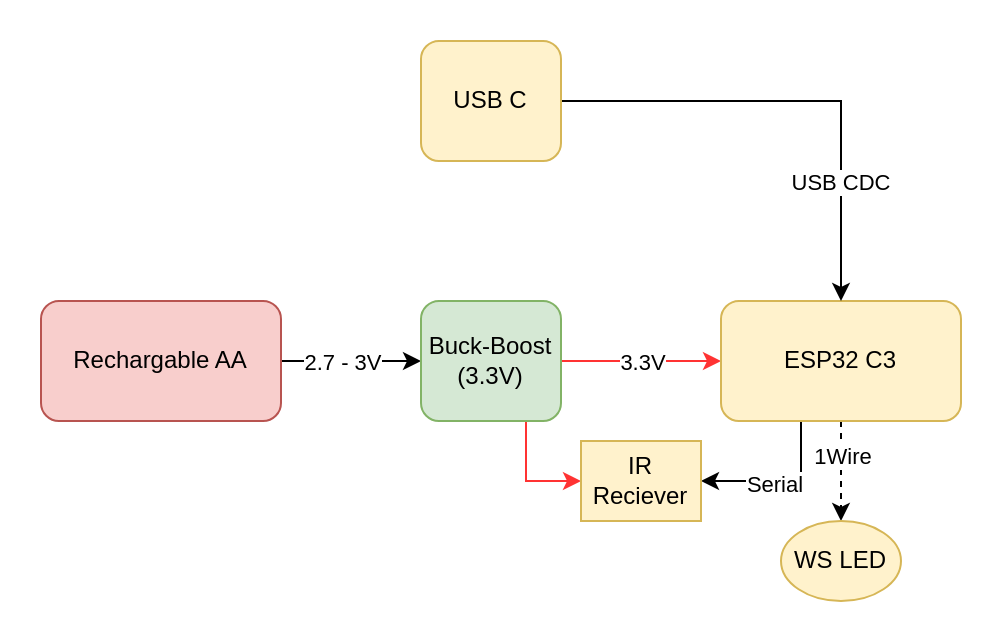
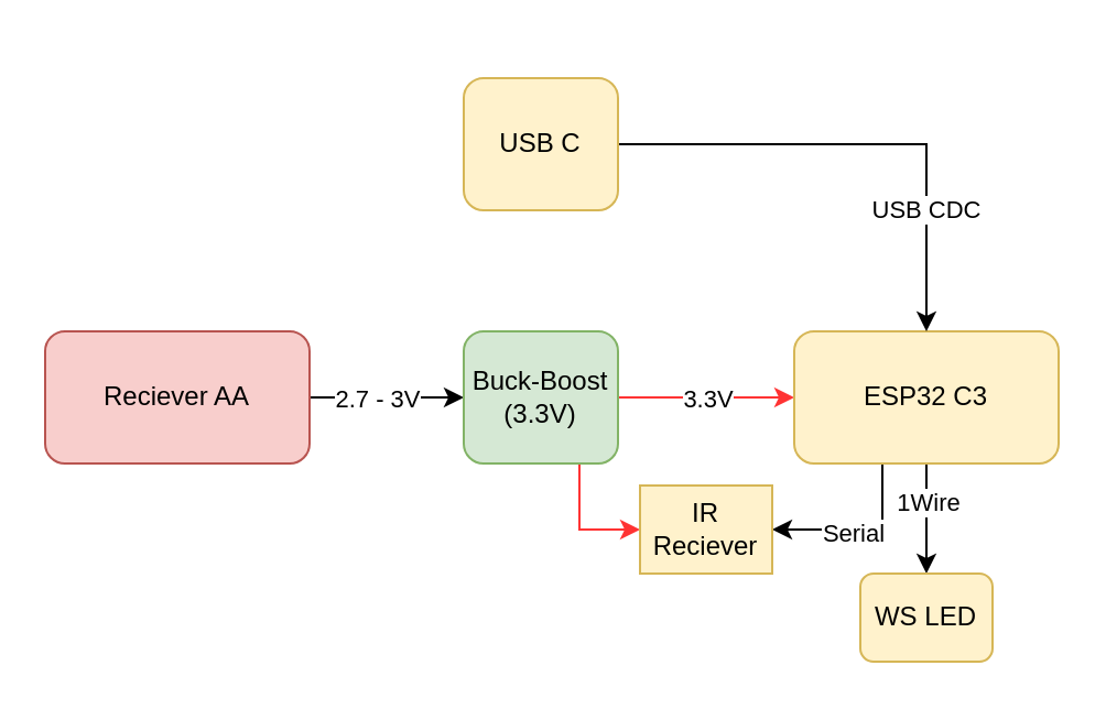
- <mxCell id="16" value="USB C" style="rounded=1;whiteSpace=wrap;html=1;fillColor=#fff2cc;strokeColor=#d6b656;" vertex="1" parent="1"><mxGeometry x="210" y="20" width="70" height="60" as="geometry" /></mxCell>
+ <mxCell id="16" value="USB C" style="rounded=1;whiteSpace=wrap;html=1;fillColor=#fff2cc;strokeColor=#d6b656;" vertex="1" parent="1"><mxGeometry x="210" y="35" width="70" height="60" as="geometry" /></mxCell>
- <mxCell id="4" value="Rechargable AA" style="rounded=1;whiteSpace=wrap;html=1;fillColor=#f8cecc;strokeColor=#b85450;" vertex="1" parent="1"><mxGeometry x="20" y="150" width="120" height="60" as="geometry" /></mxCell>
+ <mxCell id="4" value="Reciever AA" style="rounded=1;whiteSpace=wrap;html=1;fillColor=#f8cecc;strokeColor=#b85450;" vertex="1" parent="1"><mxGeometry x="20" y="150" width="120" height="60" as="geometry" /></mxCell>
- <mxCell id="9" style="edgeStyle=orthogonalEdgeStyle;rounded=0;orthogonalLoop=1;jettySize=auto;html=1;exitX=0.5;exitY=1;exitDx=0;exitDy=0;entryX=0.5;entryY=0;entryDx=0;entryDy=0;dashed=1;" edge="1" parent="1" source="13" target="17"><mxGeometry relative="1" as="geometry" /></mxCell>
+ <mxCell id="9" style="edgeStyle=orthogonalEdgeStyle;rounded=0;orthogonalLoop=1;jettySize=auto;html=1;exitX=0.5;exitY=1;exitDx=0;exitDy=0;entryX=0.5;entryY=0;entryDx=0;entryDy=0;" edge="1" parent="1" source="13" target="17"><mxGeometry relative="1" as="geometry" /></mxCell>
- <mxCell id="17" value="WS LED" style="ellipse;whiteSpace=wrap;html=1;fillColor=#fff2cc;strokeColor=#d6b656;" vertex="1" parent="1"><mxGeometry x="390" y="260" width="60" height="40" as="geometry" /></mxCell>
+ <mxCell id="17" value="WS LED" style="rounded=1;whiteSpace=wrap;html=1;fillColor=#fff2cc;strokeColor=#d6b656;" vertex="1" parent="1"><mxGeometry x="390" y="260" width="60" height="40" as="geometry" /></mxCell>
